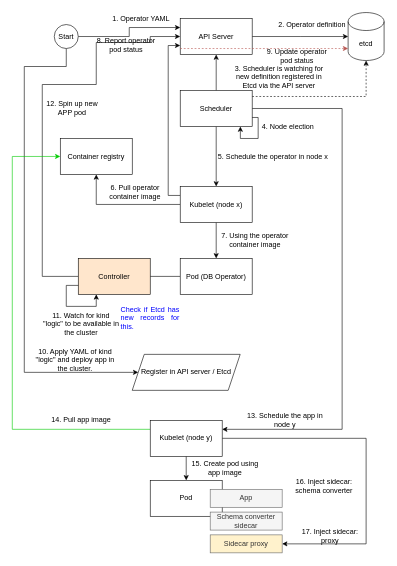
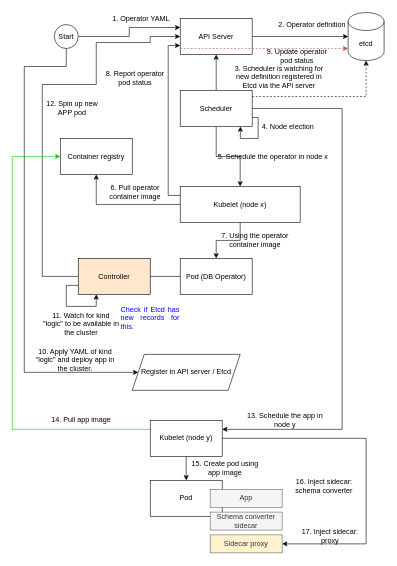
- <mxCell id="29" value="8. Report operator pod status" style="text;html=1;strokeColor=none;fillColor=none;align=center;verticalAlign=middle;whiteSpace=wrap;rounded=0;" vertex="1" parent="1"><mxGeometry x="160" y="65" width="100" height="20" as="geometry" /></mxCell>
+ <mxCell id="29" value="8. Report operator pod status" style="text;html=1;strokeColor=none;fillColor=none;align=center;verticalAlign=middle;whiteSpace=wrap;rounded=0;" vertex="1" parent="1"><mxGeometry x="175" y="120" width="100" height="20" as="geometry" /></mxCell>
- <mxCell id="19" value="Kubelet (node x)" style="rounded=0;whiteSpace=wrap;html=1;" vertex="1" parent="1"><mxGeometry x="300" y="310" width="120" height="60" as="geometry" /></mxCell>
+ <mxCell id="19" value="Kubelet (node x)" style="rounded=0;whiteSpace=wrap;html=1;" vertex="1" parent="1"><mxGeometry x="300" y="310" width="200" height="60" as="geometry" /></mxCell>
